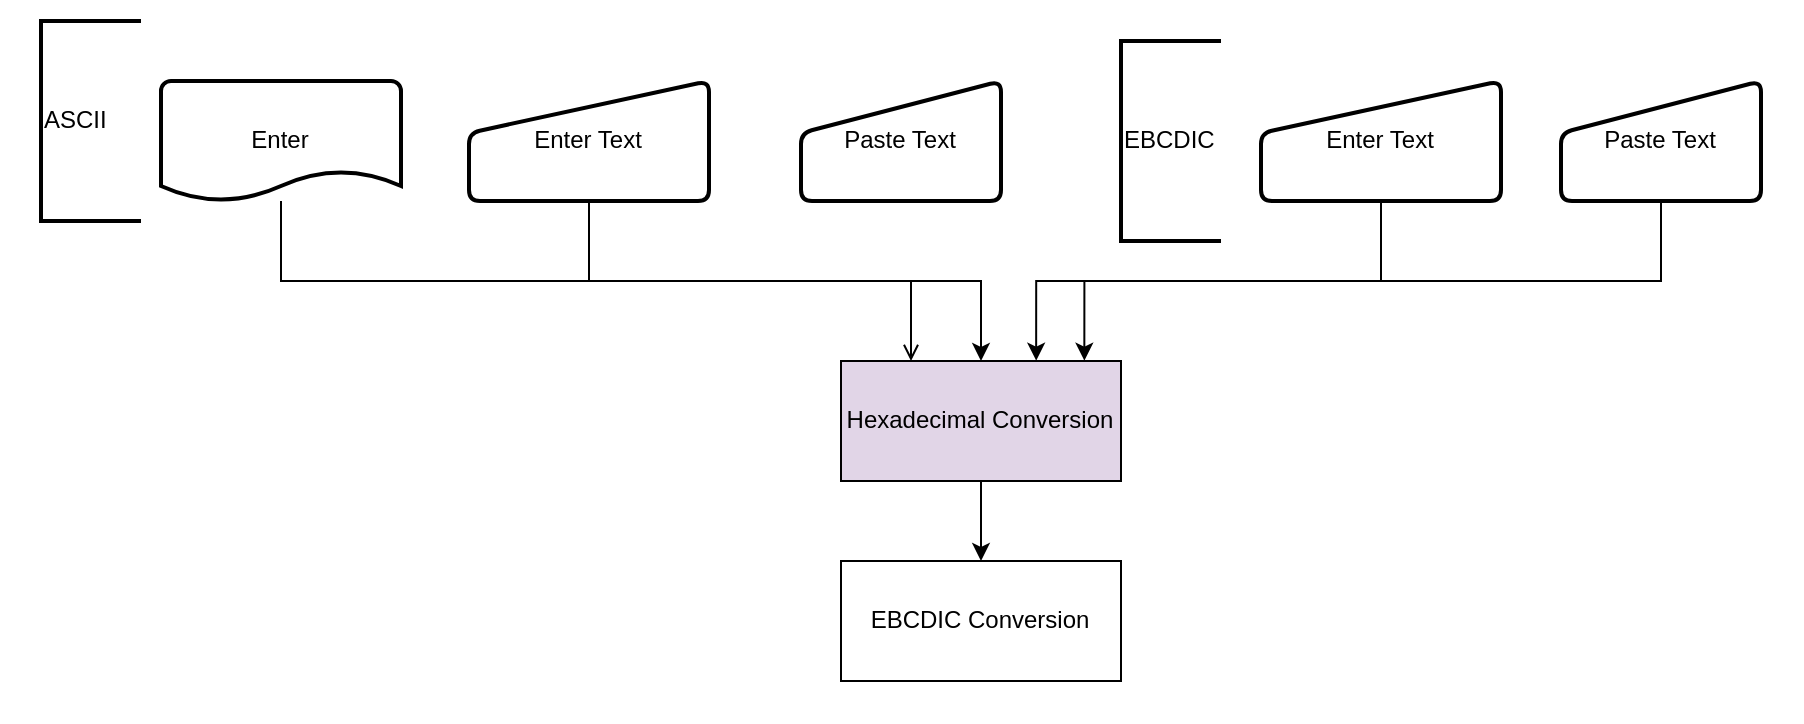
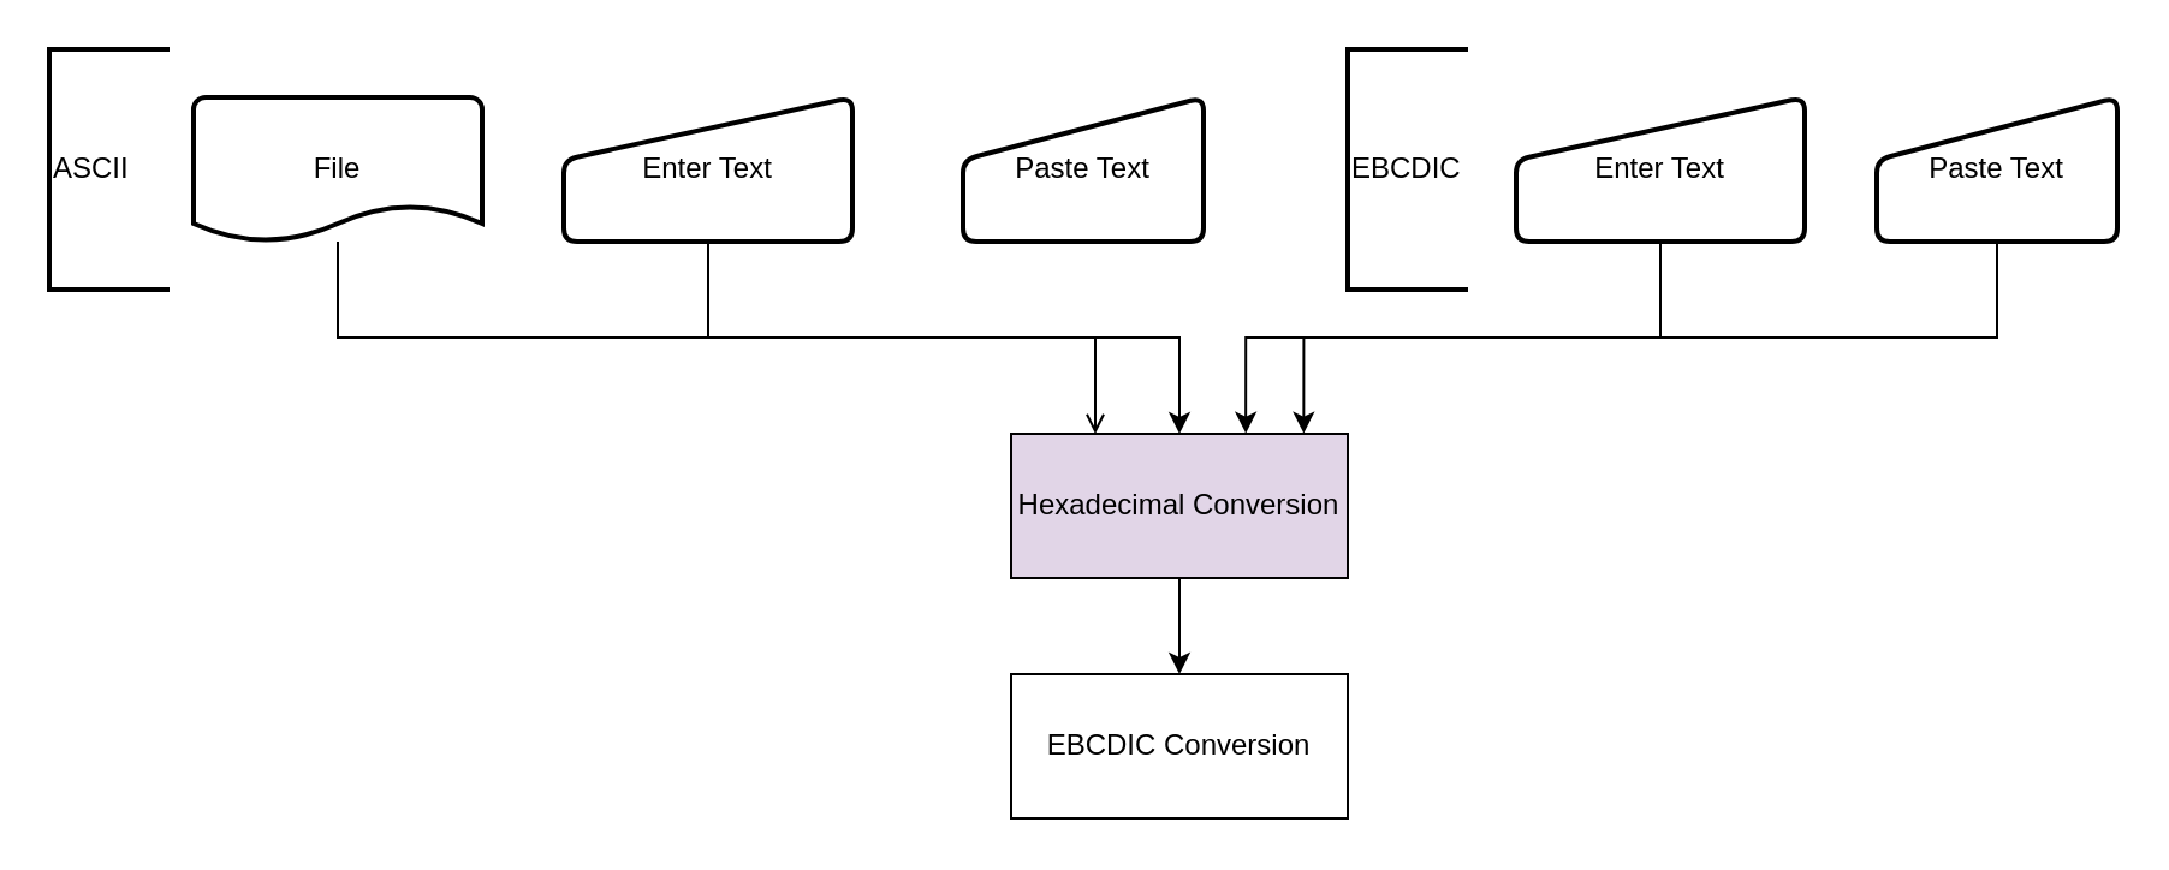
- <mxCell id="7" value="ASCII" style="strokeWidth=2;html=1;shape=mxgraph.flowchart.annotation_1;align=left;pointerEvents=1;" vertex="1" parent="1"><mxGeometry x="20" y="10" width="50" height="100" as="geometry" /></mxCell>
+ <mxCell id="7" value="ASCII" style="strokeWidth=2;html=1;shape=mxgraph.flowchart.annotation_1;align=left;pointerEvents=1;" vertex="1" parent="1"><mxGeometry x="20" y="20" width="50" height="100" as="geometry" /></mxCell>
- <mxCell id="3" value="Enter" style="strokeWidth=2;html=1;shape=mxgraph.flowchart.document2;whiteSpace=wrap;size=0.25;fontFamily=Helvetica;fontSize=12;fontColor=#000000;align=center;strokeColor=#000000;fillColor=#ffffff;" vertex="1" parent="1"><mxGeometry x="80" y="40" width="120" height="60" as="geometry" /></mxCell>
+ <mxCell id="3" value="File" style="strokeWidth=2;html=1;shape=mxgraph.flowchart.document2;whiteSpace=wrap;size=0.25;fontFamily=Helvetica;fontSize=12;fontColor=#000000;align=center;strokeColor=#000000;fillColor=#ffffff;" vertex="1" parent="1"><mxGeometry x="80" y="40" width="120" height="60" as="geometry" /></mxCell>
